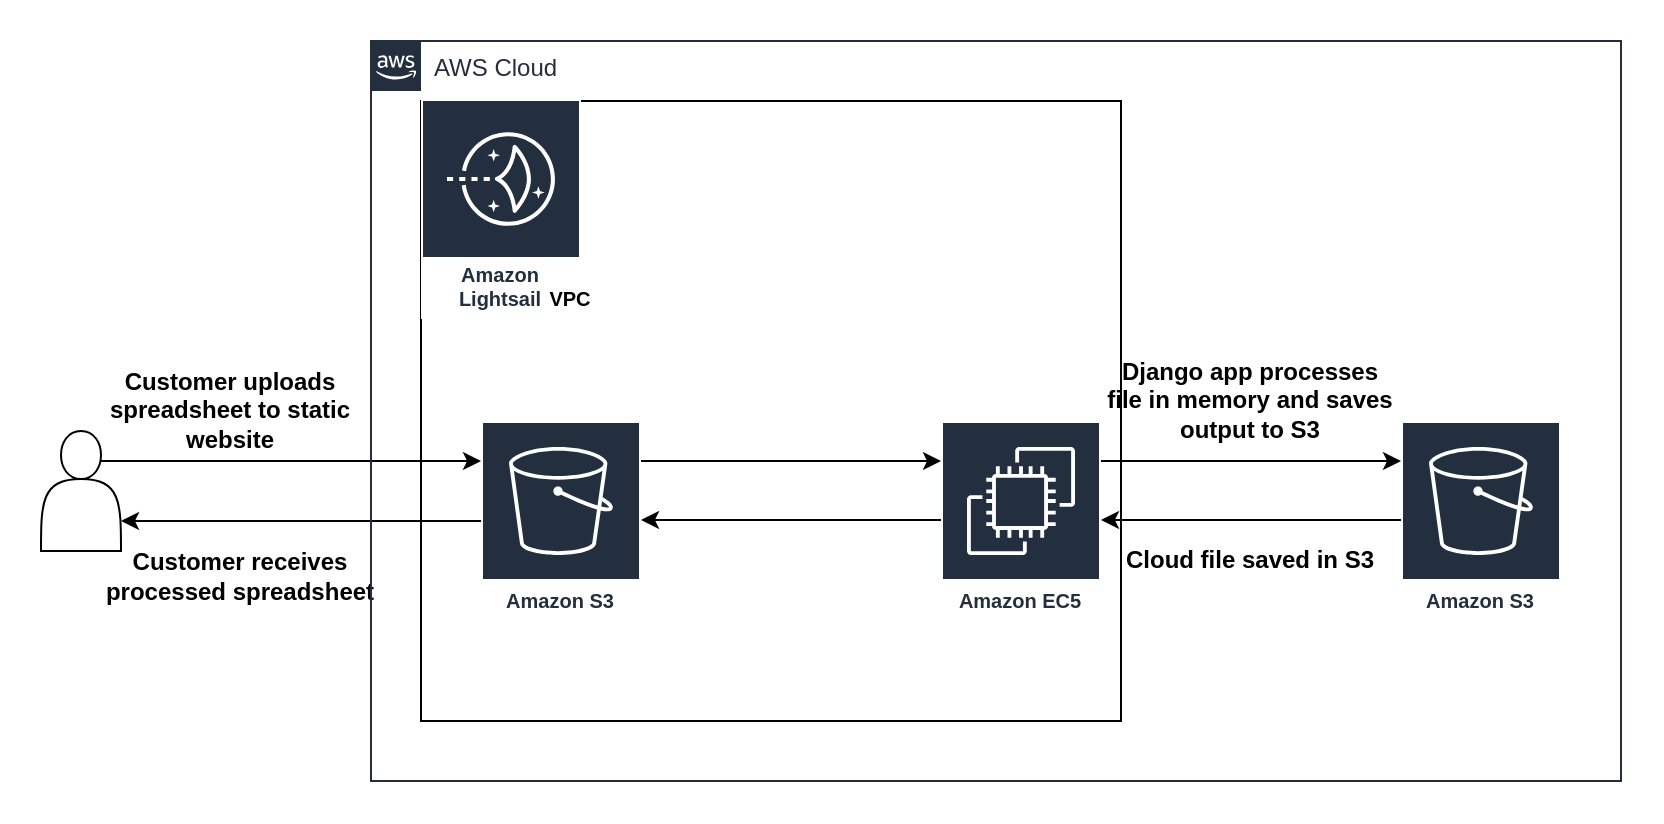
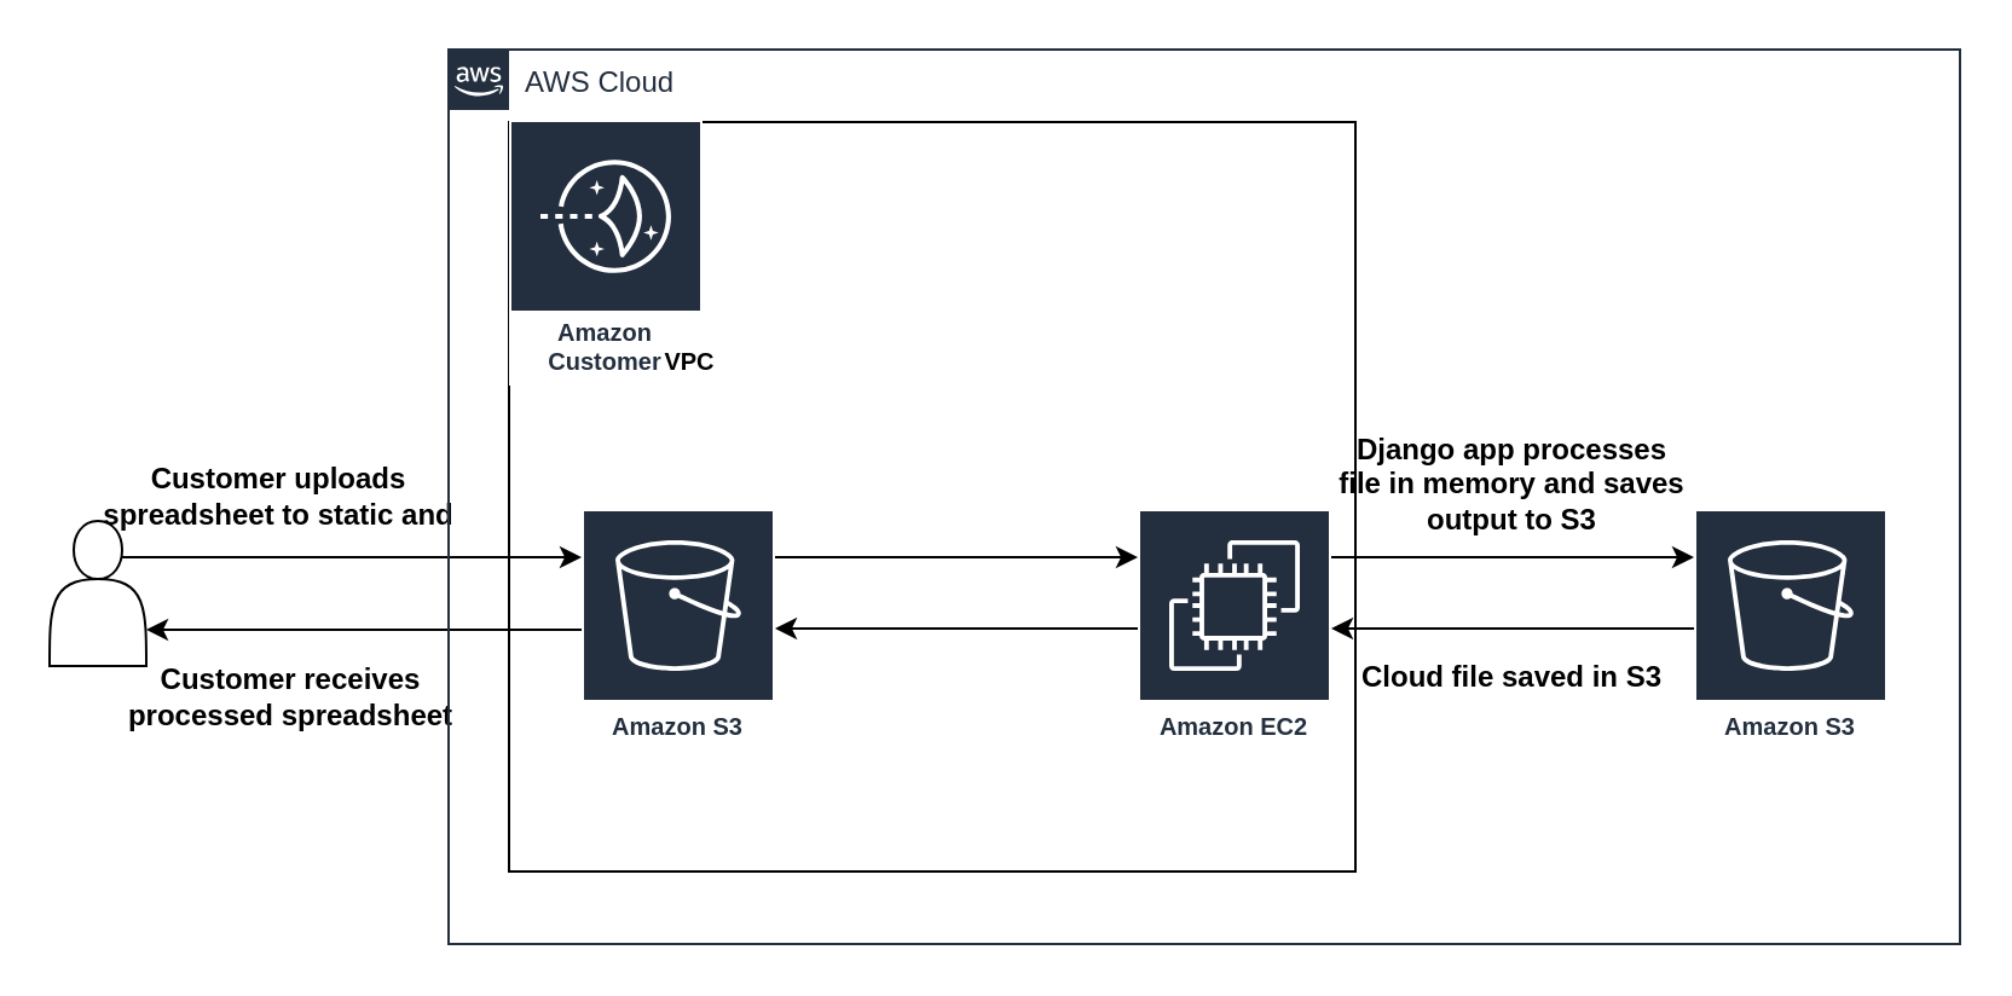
- <mxCell id="8" value="Amazon Lightsail" style="outlineConnect=0;fontColor=#232F3E;gradientColor=none;strokeColor=#ffffff;fillColor=#232F3E;dashed=0;verticalLabelPosition=middle;verticalAlign=bottom;align=center;html=1;whiteSpace=wrap;fontSize=10;fontStyle=1;spacing=3;shape=mxgraph.aws4.productIcon;prIcon=mxgraph.aws4.lightsail;" vertex="1" parent="1"><mxGeometry x="210" y="49" width="80" height="110" as="geometry" /></mxCell>
+ <mxCell id="8" value="Amazon Customer" style="outlineConnect=0;fontColor=#232F3E;gradientColor=none;strokeColor=#ffffff;fillColor=#232F3E;dashed=0;verticalLabelPosition=middle;verticalAlign=bottom;align=center;html=1;whiteSpace=wrap;fontSize=10;fontStyle=1;spacing=3;shape=mxgraph.aws4.productIcon;prIcon=mxgraph.aws4.lightsail;" vertex="1" parent="1"><mxGeometry x="210" y="49" width="80" height="110" as="geometry" /></mxCell>
- <mxCell id="4" value="&lt;b&gt;Customer uploads spreadsheet to static website&lt;/b&gt;" style="text;html=1;strokeColor=none;fillColor=none;align=center;verticalAlign=middle;whiteSpace=wrap;rounded=0;" vertex="1" parent="1"><mxGeometry x="40" y="195" width="150" height="20" as="geometry" /></mxCell>
+ <mxCell id="4" value="&lt;b&gt;Customer uploads spreadsheet to static and&lt;/b&gt;" style="text;html=1;strokeColor=none;fillColor=none;align=center;verticalAlign=middle;whiteSpace=wrap;rounded=0;" vertex="1" parent="1"><mxGeometry x="40" y="195" width="150" height="20" as="geometry" /></mxCell>
- <mxCell id="9" value="Amazon EC5" style="outlineConnect=0;fontColor=#232F3E;gradientColor=none;strokeColor=#ffffff;fillColor=#232F3E;dashed=0;verticalLabelPosition=middle;verticalAlign=bottom;align=center;html=1;whiteSpace=wrap;fontSize=10;fontStyle=1;spacing=3;shape=mxgraph.aws4.productIcon;prIcon=mxgraph.aws4.ec2;" vertex="1" parent="1"><mxGeometry x="470" y="210" width="80" height="100" as="geometry" /></mxCell>
+ <mxCell id="9" value="Amazon EC2" style="outlineConnect=0;fontColor=#232F3E;gradientColor=none;strokeColor=#ffffff;fillColor=#232F3E;dashed=0;verticalLabelPosition=middle;verticalAlign=bottom;align=center;html=1;whiteSpace=wrap;fontSize=10;fontStyle=1;spacing=3;shape=mxgraph.aws4.productIcon;prIcon=mxgraph.aws4.ec2;" vertex="1" parent="1"><mxGeometry x="470" y="210" width="80" height="100" as="geometry" /></mxCell>
